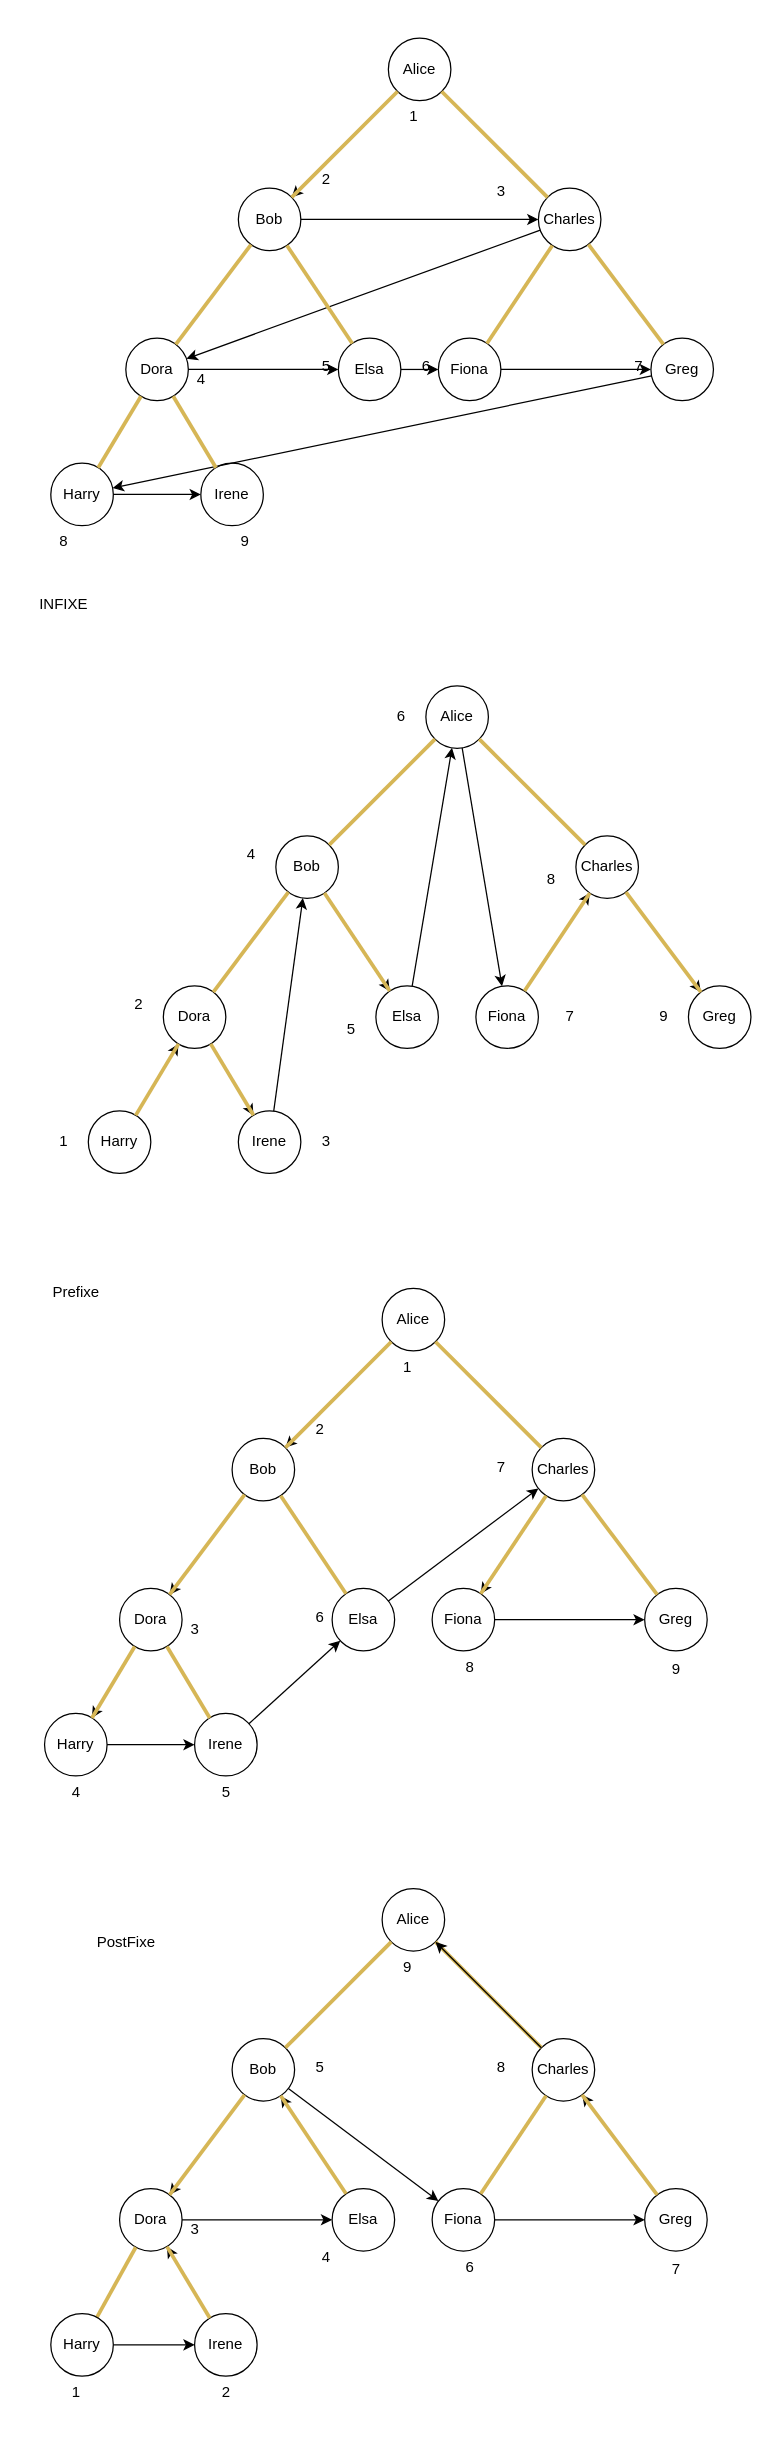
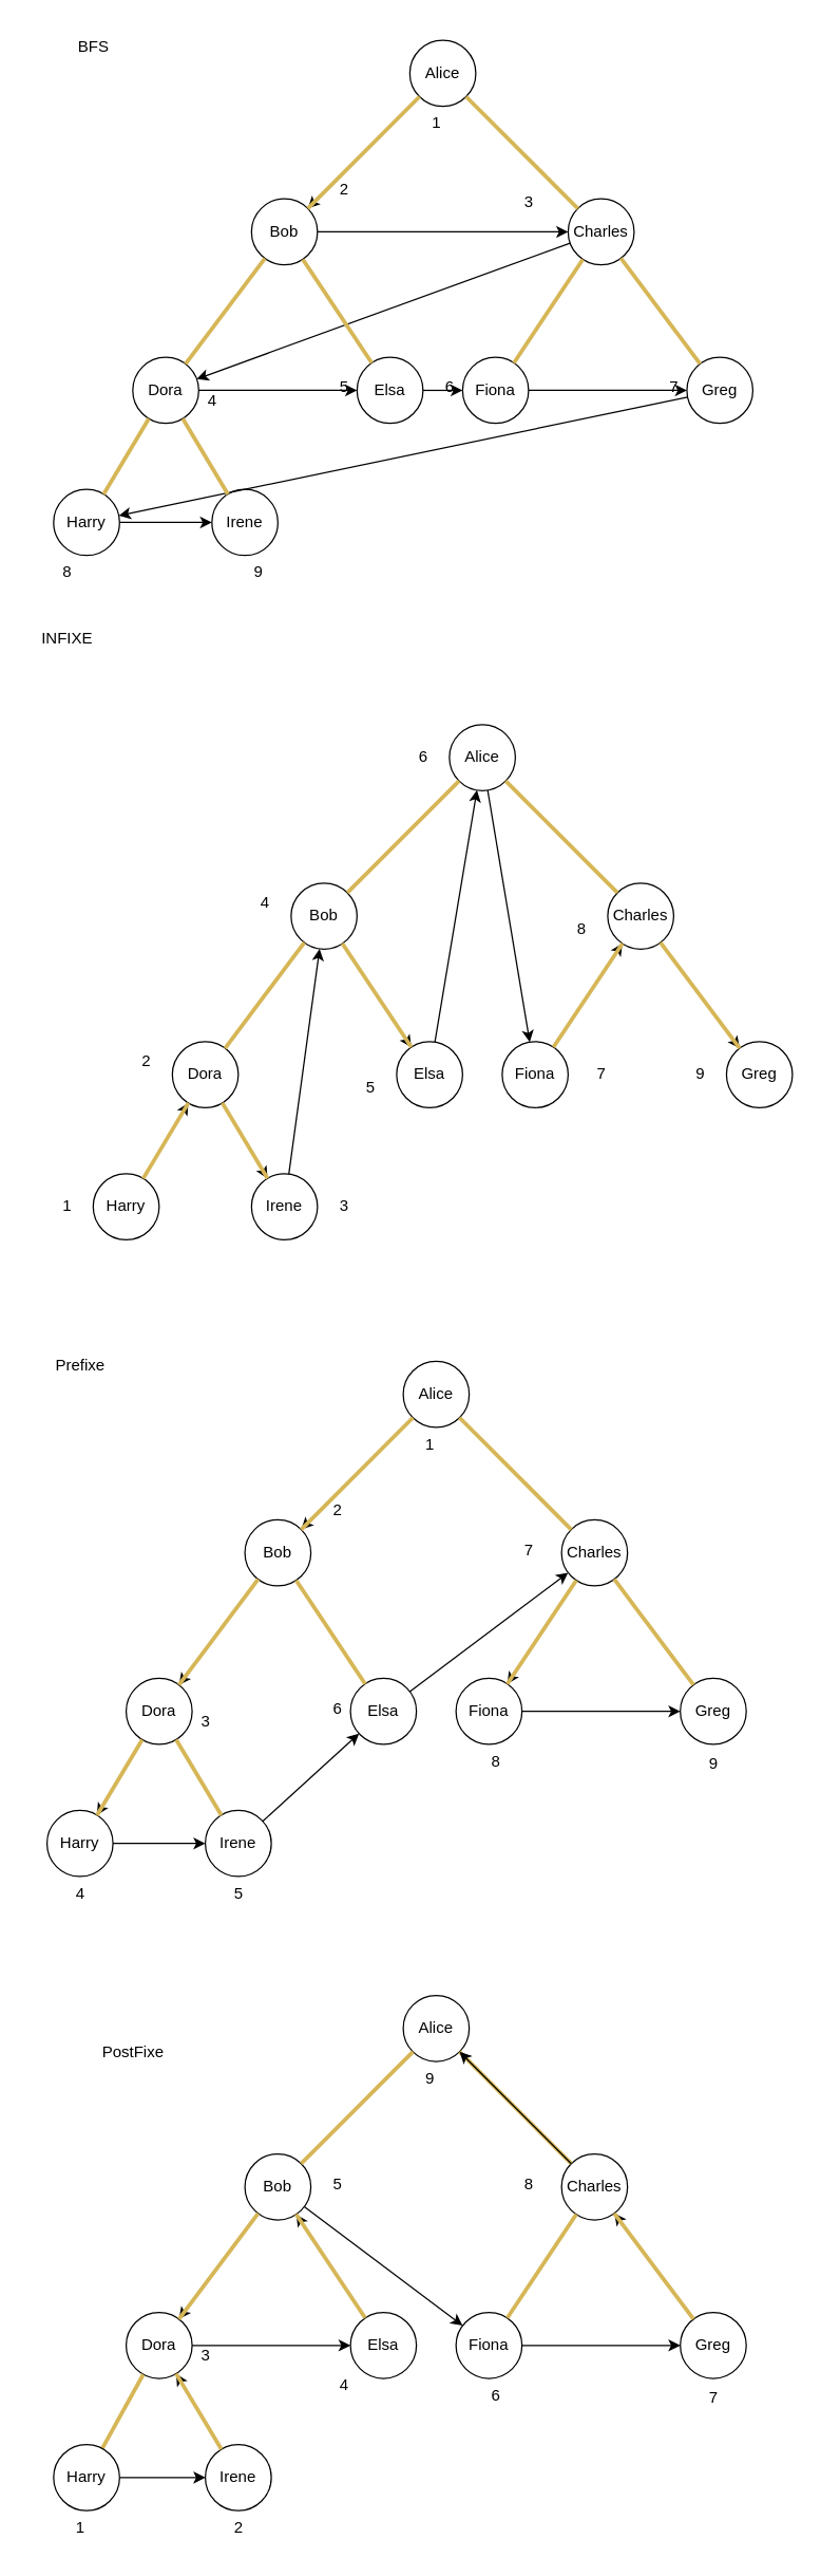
+ <mxCell id="19" value="BFS" style="text;html=1;align=center;verticalAlign=middle;resizable=0;points=[];autosize=1;strokeColor=none;fillColor=none;" vertex="1" parent="1"><mxGeometry x="45" y="20" width="50" height="30" as="geometry" /></mxCell>
